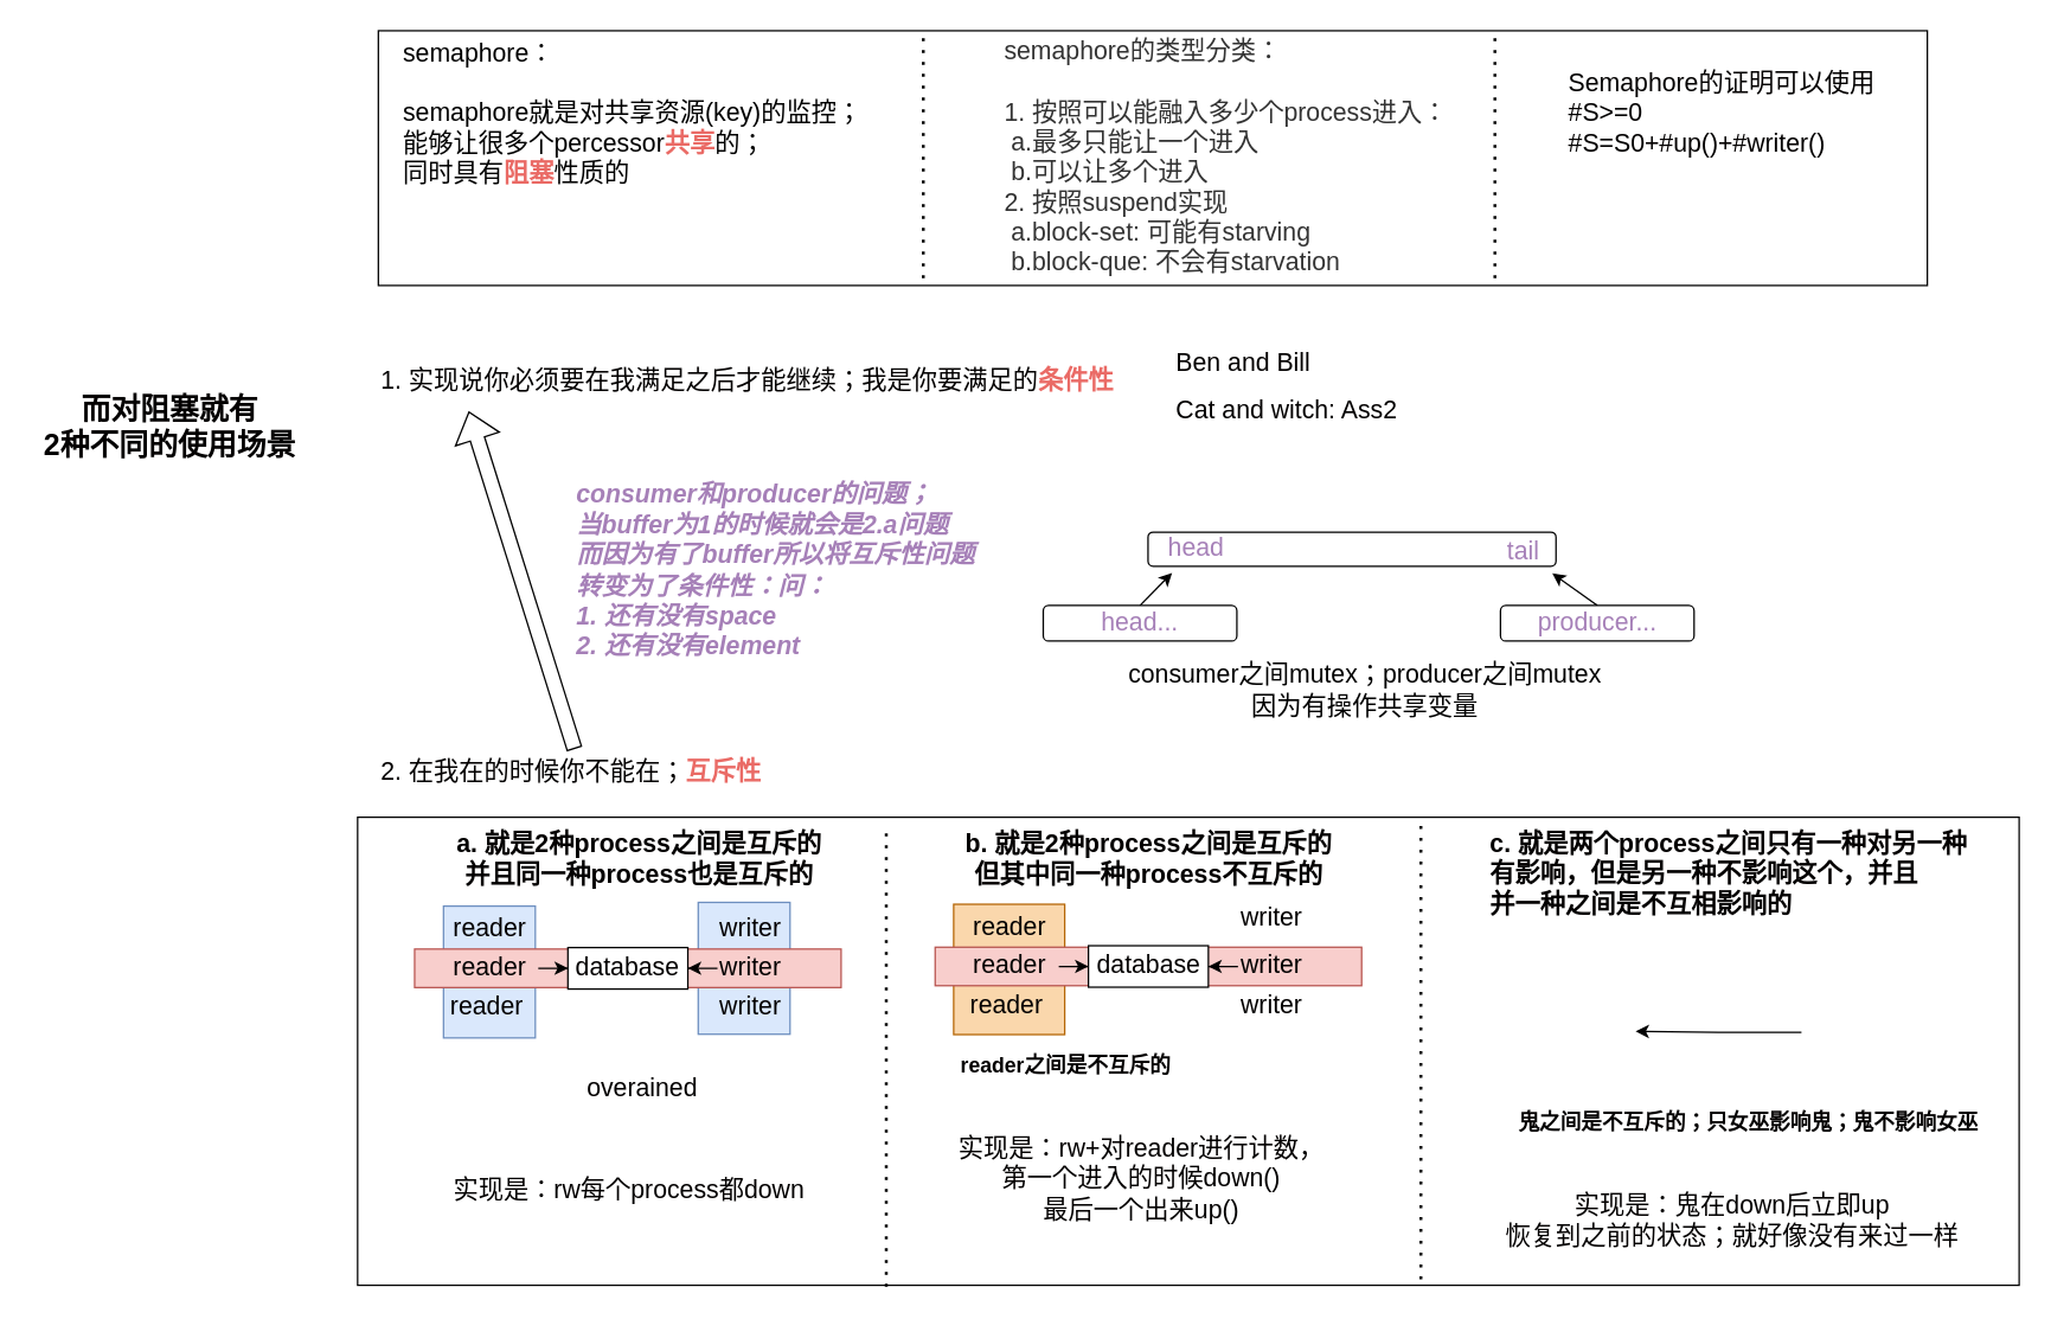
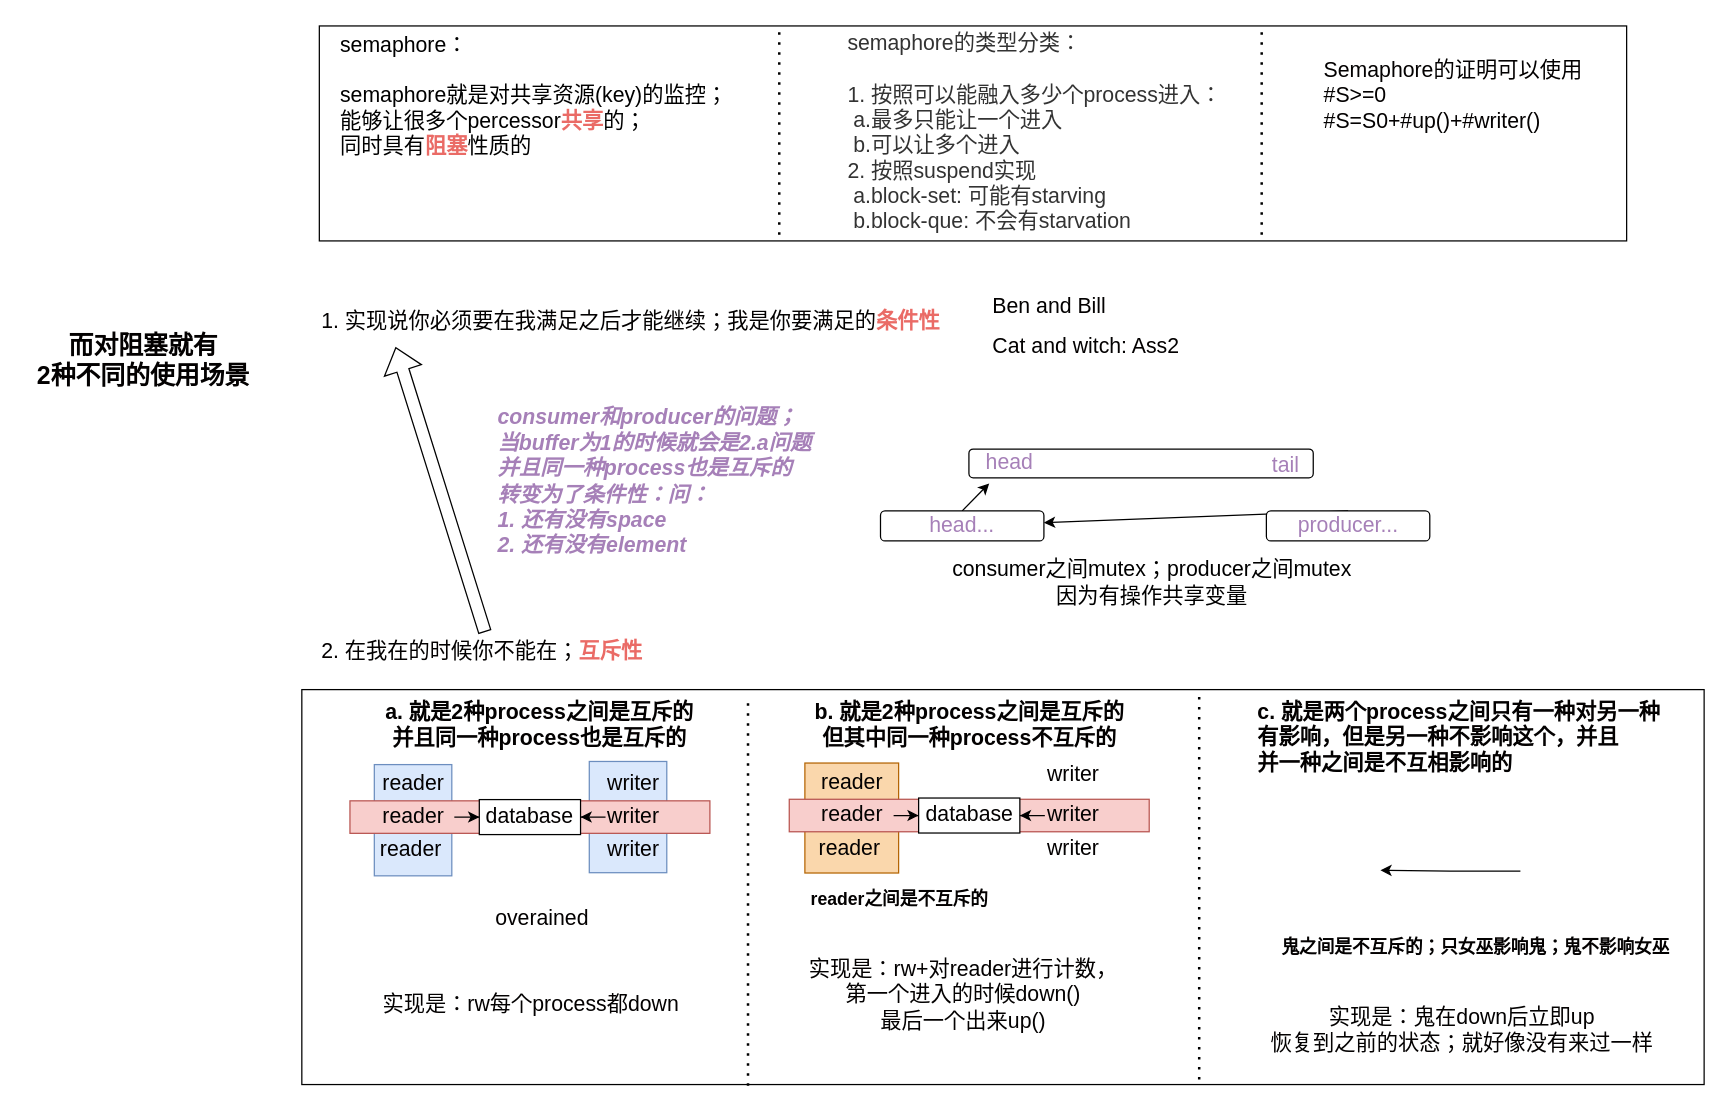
- <mxCell id="51" value="&lt;div style=&quot;text-align: left; user-select: auto;&quot;&gt;&lt;span style=&quot;user-select: auto;&quot;&gt;&lt;i style=&quot;user-select: auto;&quot;&gt;&lt;font style=&quot;user-select: auto;&quot; color=&quot;#a680b8&quot;&gt;&lt;b&gt;consumer和producer的问题；&lt;/b&gt;&lt;/font&gt;&lt;/i&gt;&lt;/span&gt;&lt;/div&gt;&lt;div style=&quot;text-align: left; user-select: auto;&quot;&gt;&lt;span style=&quot;user-select: auto;&quot;&gt;&lt;i style=&quot;user-select: auto;&quot;&gt;&lt;font style=&quot;user-select: auto;&quot; color=&quot;#a680b8&quot;&gt;&lt;b&gt;当buffer为1的时候就会是2.a问题&lt;/b&gt;&lt;/font&gt;&lt;/i&gt;&lt;/span&gt;&lt;/div&gt;&lt;div style=&quot;text-align: left; user-select: auto;&quot;&gt;&lt;span style=&quot;user-select: auto;&quot;&gt;&lt;i style=&quot;user-select: auto;&quot;&gt;&lt;font style=&quot;user-select: auto;&quot; color=&quot;#a680b8&quot;&gt;&lt;b&gt;而因为有了buffer所以将互斥性问题&lt;/b&gt;&lt;/font&gt;&lt;/i&gt;&lt;/span&gt;&lt;/div&gt;&lt;div style=&quot;text-align: left; user-select: auto;&quot;&gt;&lt;span style=&quot;user-select: auto;&quot;&gt;&lt;i style=&quot;user-select: auto;&quot;&gt;&lt;font style=&quot;user-select: auto;&quot; color=&quot;#a680b8&quot;&gt;&lt;b&gt;转变为了条件性：问：&lt;/b&gt;&lt;/font&gt;&lt;/i&gt;&lt;/span&gt;&lt;/div&gt;&lt;div style=&quot;text-align: left; user-select: auto;&quot;&gt;&lt;span style=&quot;user-select: auto;&quot;&gt;&lt;i style=&quot;user-select: auto;&quot;&gt;&lt;font style=&quot;user-select: auto;&quot; color=&quot;#a680b8&quot;&gt;&lt;b&gt;1. 还有没有space&lt;/b&gt;&lt;/font&gt;&lt;/i&gt;&lt;/span&gt;&lt;/div&gt;&lt;div style=&quot;text-align: left; user-select: auto;&quot;&gt;&lt;span style=&quot;user-select: auto;&quot;&gt;&lt;i style=&quot;user-select: auto;&quot;&gt;&lt;font style=&quot;user-select: auto;&quot; color=&quot;#a680b8&quot;&gt;&lt;b&gt;2. 还有没有element&lt;/b&gt;&lt;/font&gt;&lt;/i&gt;&lt;/span&gt;&lt;/div&gt;" style="text;html=1;align=center;verticalAlign=middle;resizable=0;points=[];autosize=1;strokeColor=none;fillColor=none;fontSize=17;fontColor=#030101;" vertex="1" parent="1"><mxGeometry x="379" y="319" width="287" height="132" as="geometry" /></mxCell>
+ <mxCell id="51" value="&lt;div style=&quot;text-align: left; user-select: auto;&quot;&gt;&lt;span style=&quot;user-select: auto;&quot;&gt;&lt;i style=&quot;user-select: auto;&quot;&gt;&lt;font style=&quot;user-select: auto;&quot; color=&quot;#a680b8&quot;&gt;&lt;b&gt;consumer和producer的问题；&lt;/b&gt;&lt;/font&gt;&lt;/i&gt;&lt;/span&gt;&lt;/div&gt;&lt;div style=&quot;text-align: left; user-select: auto;&quot;&gt;&lt;span style=&quot;user-select: auto;&quot;&gt;&lt;i style=&quot;user-select: auto;&quot;&gt;&lt;font style=&quot;user-select: auto;&quot; color=&quot;#a680b8&quot;&gt;&lt;b&gt;当buffer为1的时候就会是2.a问题&lt;/b&gt;&lt;/font&gt;&lt;/i&gt;&lt;/span&gt;&lt;/div&gt;&lt;div style=&quot;text-align: left; user-select: auto;&quot;&gt;&lt;span style=&quot;user-select: auto;&quot;&gt;&lt;i style=&quot;user-select: auto;&quot;&gt;&lt;font style=&quot;user-select: auto;&quot; color=&quot;#a680b8&quot;&gt;&lt;b&gt;并且同一种process也是互斥的&lt;/b&gt;&lt;/font&gt;&lt;/i&gt;&lt;/span&gt;&lt;/div&gt;&lt;div style=&quot;text-align: left; user-select: auto;&quot;&gt;&lt;span style=&quot;user-select: auto;&quot;&gt;&lt;i style=&quot;user-select: auto;&quot;&gt;&lt;font style=&quot;user-select: auto;&quot; color=&quot;#a680b8&quot;&gt;&lt;b&gt;转变为了条件性：问：&lt;/b&gt;&lt;/font&gt;&lt;/i&gt;&lt;/span&gt;&lt;/div&gt;&lt;div style=&quot;text-align: left; user-select: auto;&quot;&gt;&lt;span style=&quot;user-select: auto;&quot;&gt;&lt;i style=&quot;user-select: auto;&quot;&gt;&lt;font style=&quot;user-select: auto;&quot; color=&quot;#a680b8&quot;&gt;&lt;b&gt;1. 还有没有space&lt;/b&gt;&lt;/font&gt;&lt;/i&gt;&lt;/span&gt;&lt;/div&gt;&lt;div style=&quot;text-align: left; user-select: auto;&quot;&gt;&lt;span style=&quot;user-select: auto;&quot;&gt;&lt;i style=&quot;user-select: auto;&quot;&gt;&lt;font style=&quot;user-select: auto;&quot; color=&quot;#a680b8&quot;&gt;&lt;b&gt;2. 还有没有element&lt;/b&gt;&lt;/font&gt;&lt;/i&gt;&lt;/span&gt;&lt;/div&gt;" style="text;html=1;align=center;verticalAlign=middle;resizable=0;points=[];autosize=1;strokeColor=none;fillColor=none;fontSize=17;fontColor=#030101;" vertex="1" parent="1"><mxGeometry x="379" y="319" width="287" height="132" as="geometry" /></mxCell>
- <mxCell id="57" style="edgeStyle=none;rounded=0;orthogonalLoop=1;jettySize=auto;html=1;exitX=0.5;exitY=0;exitDx=0;exitDy=0;fontSize=17;fontColor=#A680B8;startArrow=none;startFill=0;endArrow=classic;endFill=1;" edge="1" parent="1" source="58" target="54"><mxGeometry relative="1" as="geometry" /></mxCell>
+ <mxCell id="57" style="edgeStyle=none;rounded=0;orthogonalLoop=1;jettySize=auto;html=1;exitX=0.5;exitY=0;exitDx=0;exitDy=0;fontSize=17;fontColor=#A680B8;startArrow=none;startFill=0;endArrow=classic;endFill=1;" edge="1" parent="1" source="58" target="56"><mxGeometry relative="1" as="geometry" /></mxCell>
